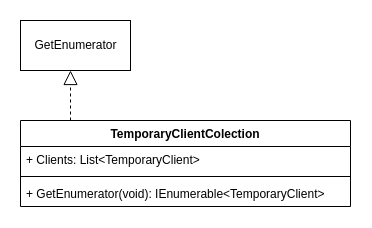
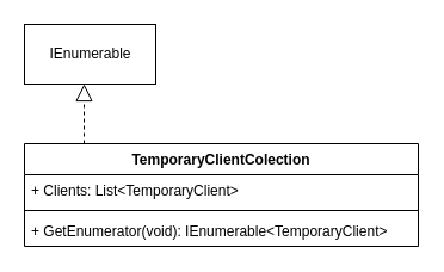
- <mxCell id="6" value="GetEnumerator" style="html=1;" parent="1" vertex="1"><mxGeometry x="20" y="20" width="110" height="50" as="geometry" /></mxCell>
+ <mxCell id="6" value="IEnumerable" style="html=1;" parent="1" vertex="1"><mxGeometry x="20" y="20" width="110" height="50" as="geometry" /></mxCell>
